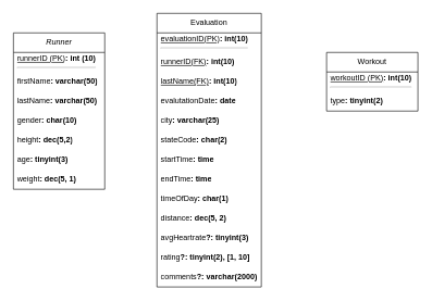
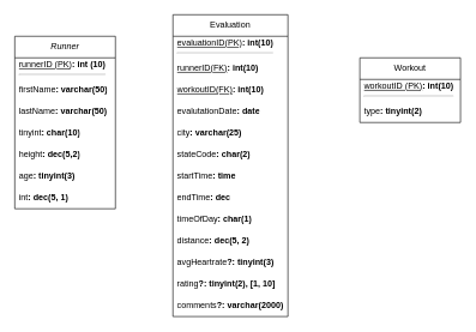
- <mxCell id="13" value="&lt;u&gt;lastName(FK)&lt;/u&gt;&lt;b&gt;: int(10)&lt;/b&gt;" style="text;strokeColor=none;fillColor=none;align=left;verticalAlign=middle;spacingLeft=4;spacingRight=4;overflow=hidden;points=[[0,0.5],[1,0.5]];portConstraint=eastwest;rotatable=0;whiteSpace=wrap;html=1;" parent="10" vertex="1"><mxGeometry y="90" width="160" height="30" as="geometry" /></mxCell>
+ <mxCell id="13" value="&lt;u&gt;workoutID(FK)&lt;/u&gt;&lt;b&gt;: int(10)&lt;/b&gt;" style="text;strokeColor=none;fillColor=none;align=left;verticalAlign=middle;spacingLeft=4;spacingRight=4;overflow=hidden;points=[[0,0.5],[1,0.5]];portConstraint=eastwest;rotatable=0;whiteSpace=wrap;html=1;" parent="10" vertex="1"><mxGeometry y="90" width="160" height="30" as="geometry" /></mxCell>
- <mxCell id="6" value="gender&lt;b&gt;: char(10)&lt;/b&gt;" style="text;strokeColor=none;fillColor=none;align=left;verticalAlign=middle;spacingLeft=4;spacingRight=4;overflow=hidden;points=[[0,0.5],[1,0.5]];portConstraint=eastwest;rotatable=0;whiteSpace=wrap;html=1;" parent="2" vertex="1"><mxGeometry y="120" width="140" height="30" as="geometry" /></mxCell>
+ <mxCell id="6" value="tinyint&lt;b&gt;: char(10)&lt;/b&gt;" style="text;strokeColor=none;fillColor=none;align=left;verticalAlign=middle;spacingLeft=4;spacingRight=4;overflow=hidden;points=[[0,0.5],[1,0.5]];portConstraint=eastwest;rotatable=0;whiteSpace=wrap;html=1;" parent="2" vertex="1"><mxGeometry y="120" width="140" height="30" as="geometry" /></mxCell>
- <mxCell id="9" value="weight&lt;b&gt;: dec(5, 1)&lt;/b&gt;" style="text;strokeColor=none;fillColor=none;align=left;verticalAlign=middle;spacingLeft=4;spacingRight=4;overflow=hidden;points=[[0,0.5],[1,0.5]];portConstraint=eastwest;rotatable=0;whiteSpace=wrap;html=1;" parent="2" vertex="1"><mxGeometry y="210" width="140" height="30" as="geometry" /></mxCell>
+ <mxCell id="9" value="int&lt;b&gt;: dec(5, 1)&lt;/b&gt;" style="text;strokeColor=none;fillColor=none;align=left;verticalAlign=middle;spacingLeft=4;spacingRight=4;overflow=hidden;points=[[0,0.5],[1,0.5]];portConstraint=eastwest;rotatable=0;whiteSpace=wrap;html=1;" parent="2" vertex="1"><mxGeometry y="210" width="140" height="30" as="geometry" /></mxCell>
- <mxCell id="18" value="endTime&lt;b&gt;: time&lt;br&gt;&lt;/b&gt;" style="text;strokeColor=none;fillColor=none;align=left;verticalAlign=middle;spacingLeft=4;spacingRight=4;overflow=hidden;points=[[0,0.5],[1,0.5]];portConstraint=eastwest;rotatable=0;whiteSpace=wrap;html=1;" parent="10" vertex="1"><mxGeometry y="240" width="160" height="30" as="geometry" /></mxCell>
+ <mxCell id="18" value="endTime&lt;b&gt;: dec&lt;br&gt;&lt;/b&gt;" style="text;strokeColor=none;fillColor=none;align=left;verticalAlign=middle;spacingLeft=4;spacingRight=4;overflow=hidden;points=[[0,0.5],[1,0.5]];portConstraint=eastwest;rotatable=0;whiteSpace=wrap;html=1;" parent="10" vertex="1"><mxGeometry y="240" width="160" height="30" as="geometry" /></mxCell>
